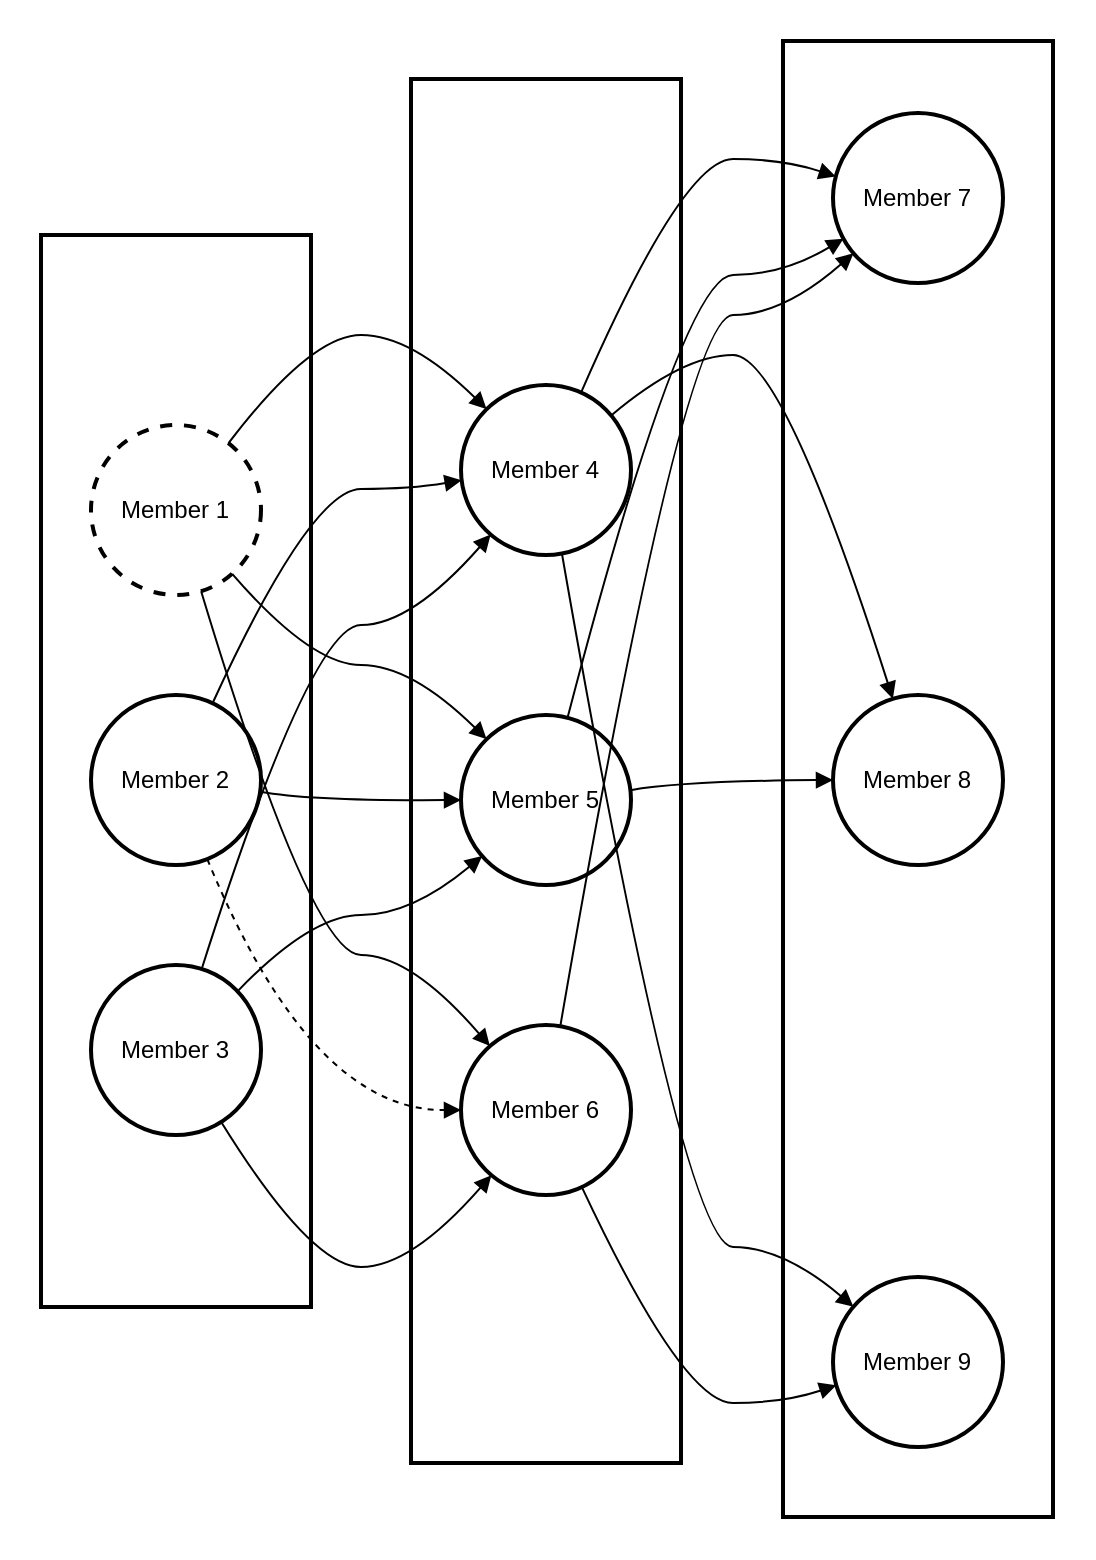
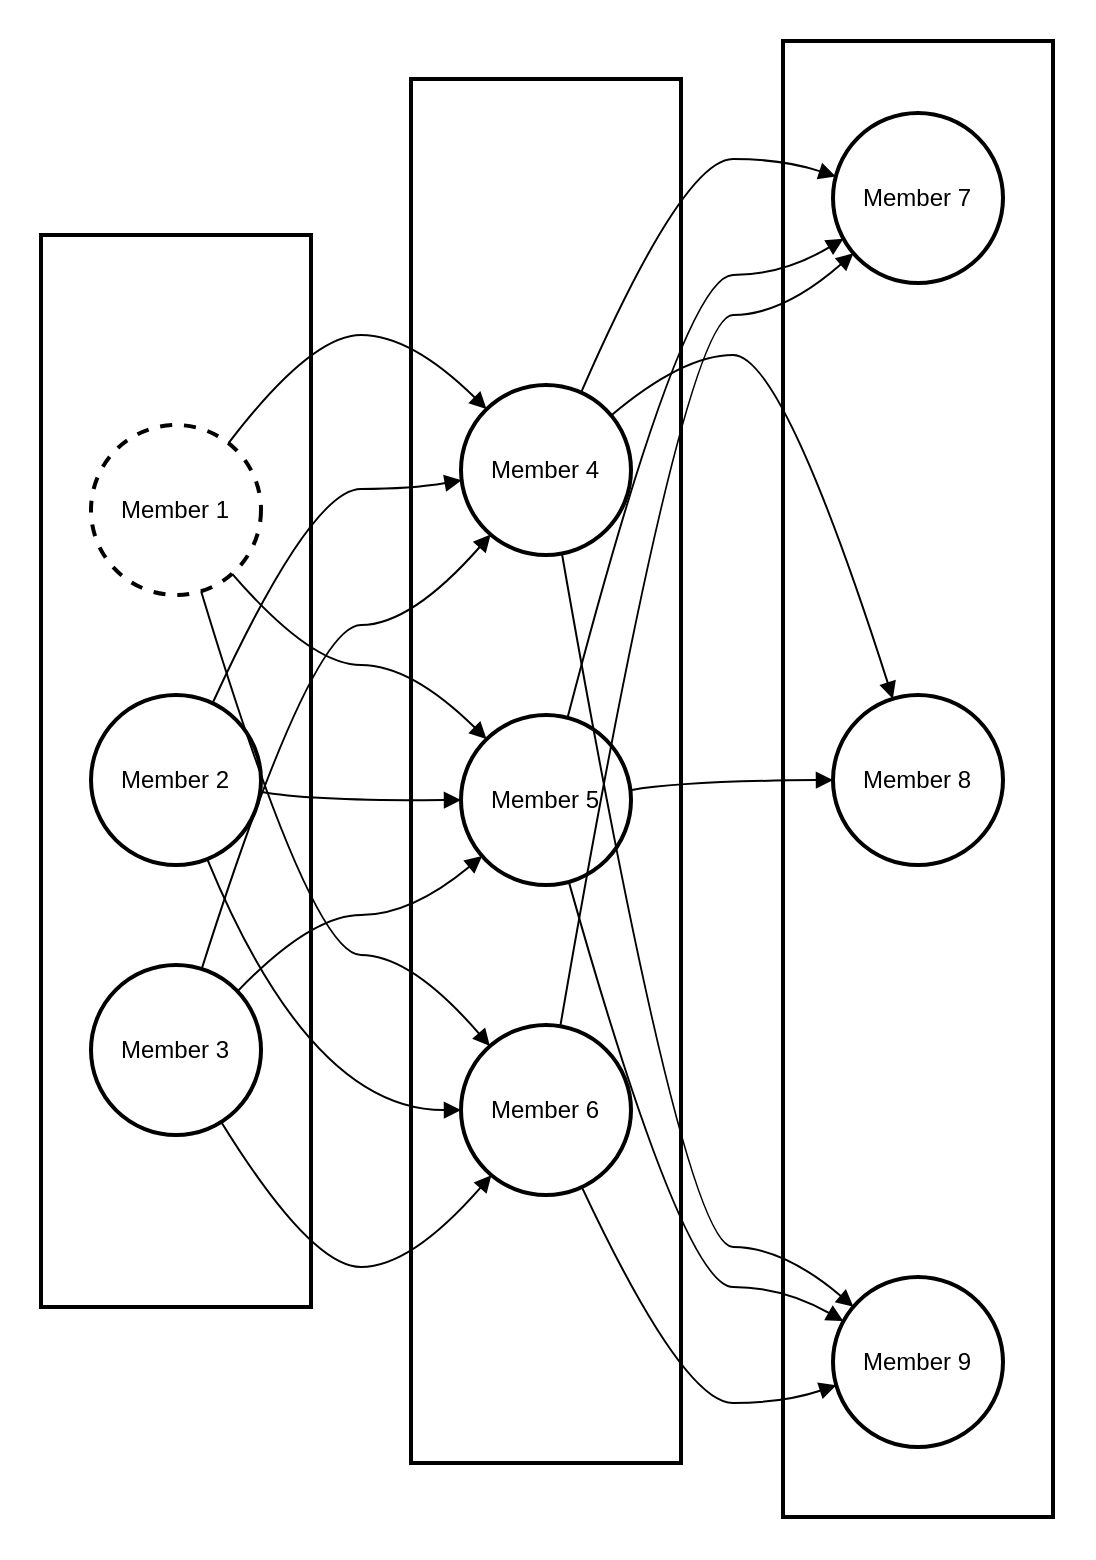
- <mxCell id="19" value="" style="curved=1;startArrow=none;endArrow=block;exitX=0.71;exitY=1.01;entryX=0.01;entryY=0.51;dashed=1;" edge="1" parent="1" source="6" target="10"><mxGeometry relative="1" as="geometry"><Array as="points"><mxPoint x="155" y="555" /></Array></mxGeometry></mxCell>
+ <mxCell id="19" value="" style="curved=1;startArrow=none;endArrow=block;exitX=0.71;exitY=1.01;entryX=0.01;entryY=0.51;" edge="1" parent="1" source="6" target="10"><mxGeometry relative="1" as="geometry"><Array as="points"><mxPoint x="155" y="555" /></Array></mxGeometry></mxCell>
+ <mxCell id="28" value="" style="curved=1;startArrow=none;endArrow=block;exitX=0.65;exitY=1.01;entryX=0;entryY=0.22;" edge="1" parent="1" source="9" target="13"><mxGeometry relative="1" as="geometry"><Array as="points"><mxPoint x="341" y="643" /><mxPoint x="391" y="643" /></Array></mxGeometry></mxCell>
